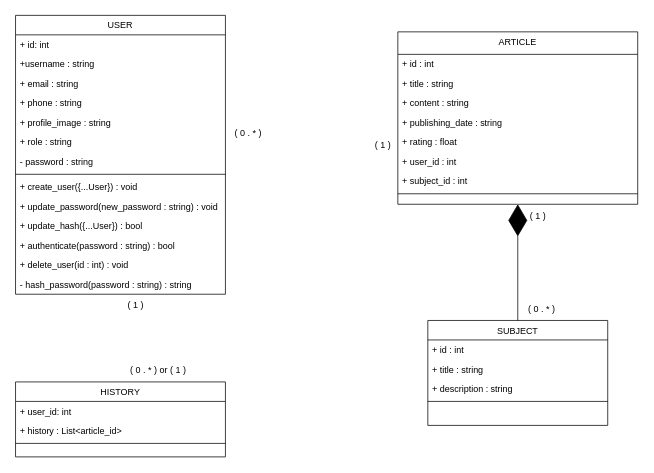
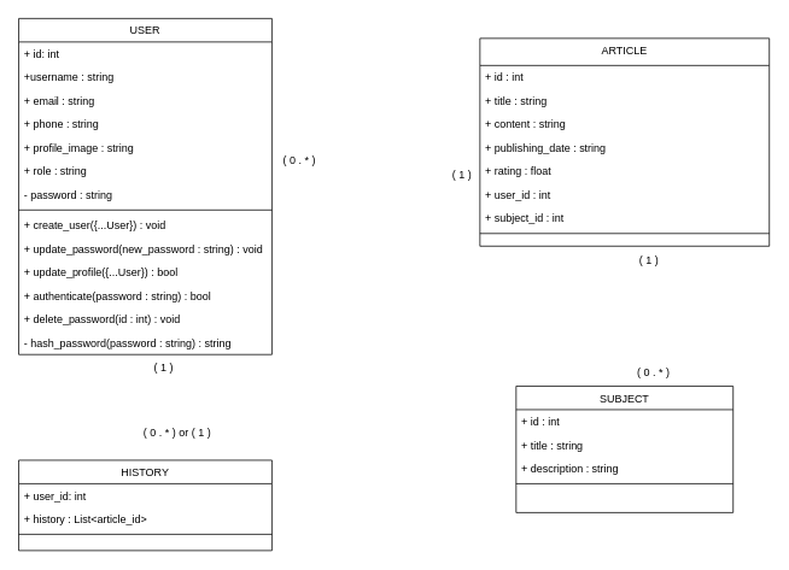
- <mxCell id="24" value="+ update_hash({...User}) : bool" style="text;align=left;verticalAlign=top;spacingLeft=4;spacingRight=4;overflow=hidden;rotatable=0;points=[[0,0.5],[1,0.5]];portConstraint=eastwest;rounded=0;shadow=0;html=0;" vertex="1" parent="13"><mxGeometry y="268" width="280" height="26" as="geometry" /></mxCell>
+ <mxCell id="24" value="+ update_profile({...User}) : bool" style="text;align=left;verticalAlign=top;spacingLeft=4;spacingRight=4;overflow=hidden;rotatable=0;points=[[0,0.5],[1,0.5]];portConstraint=eastwest;rounded=0;shadow=0;html=0;" vertex="1" parent="13"><mxGeometry y="268" width="280" height="26" as="geometry" /></mxCell>
- <mxCell id="26" value="+ delete_user(id : int) : void" style="text;align=left;verticalAlign=top;spacingLeft=4;spacingRight=4;overflow=hidden;rotatable=0;points=[[0,0.5],[1,0.5]];portConstraint=eastwest;rounded=0;shadow=0;html=0;" vertex="1" parent="13"><mxGeometry y="320" width="280" height="26" as="geometry" /></mxCell>
+ <mxCell id="26" value="+ delete_password(id : int) : void" style="text;align=left;verticalAlign=top;spacingLeft=4;spacingRight=4;overflow=hidden;rotatable=0;points=[[0,0.5],[1,0.5]];portConstraint=eastwest;rounded=0;shadow=0;html=0;" vertex="1" parent="13"><mxGeometry y="320" width="280" height="26" as="geometry" /></mxCell>
- <mxCell id="39" style="edgeStyle=orthogonalEdgeStyle;rounded=0;orthogonalLoop=1;jettySize=auto;html=1;entryX=0.5;entryY=0;entryDx=0;entryDy=0;endArrow=none;endFill=0;startArrow=diamondThin;startFill=1;startSize=40;" edge="1" parent="1" source="28" target="2"><mxGeometry relative="1" as="geometry" /></mxCell>
- <mxCell id="12" value="( 0 . * ) or ( 1 )" style="text;html=1;align=center;verticalAlign=middle;resizable=0;points=[];autosize=1;strokeColor=none;fillColor=none;" vertex="1" parent="1"><mxGeometry x="160" y="479" width="100" height="30" as="geometry" /></mxCell>
+ <mxCell id="12" value="( 0 . * ) or ( 1 )" style="text;html=1;align=center;verticalAlign=middle;resizable=0;points=[];autosize=1;strokeColor=none;fillColor=none;" vertex="1" parent="1"><mxGeometry x="145" y="464" width="100" height="30" as="geometry" /></mxCell>
